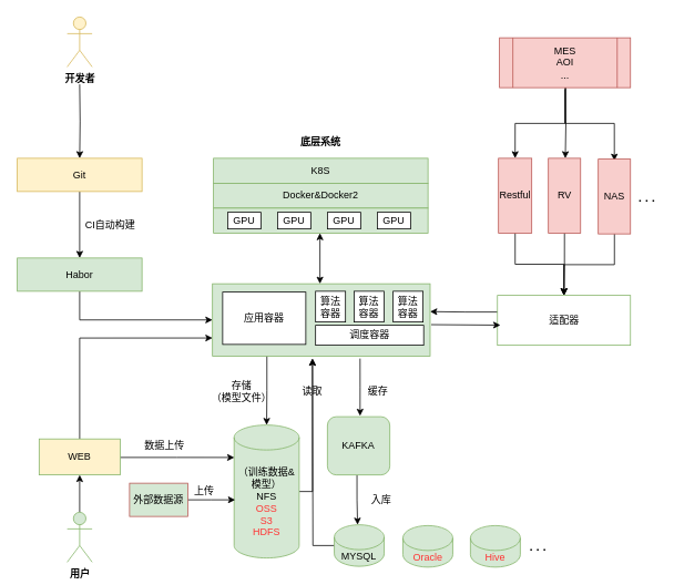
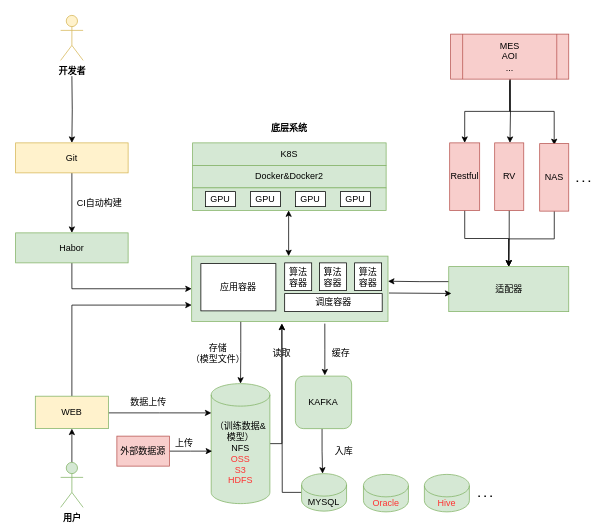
- <mxCell id="27" value="适配器" style="rounded=0;whiteSpace=wrap;html=1;fillColor=#ffffff;strokeColor=#82b366;" parent="1" vertex="1"><mxGeometry x="597.5" y="355" width="160" height="60" as="geometry" /></mxCell>
+ <mxCell id="27" value="适配器" style="rounded=0;whiteSpace=wrap;html=1;fillColor=#d5e8d4;strokeColor=#82b366;" parent="1" vertex="1"><mxGeometry x="597.5" y="355" width="160" height="60" as="geometry" /></mxCell>
- <mxCell id="48" value="外部数据源" style="rounded=0;whiteSpace=wrap;html=1;fillColor=#d5e8d4;strokeColor=#b85450;" parent="1" vertex="1"><mxGeometry x="155" y="581" width="70" height="40" as="geometry" /></mxCell>
+ <mxCell id="48" value="外部数据源" style="rounded=0;whiteSpace=wrap;html=1;fillColor=#f8cecc;strokeColor=#b85450;" parent="1" vertex="1"><mxGeometry x="155" y="581" width="70" height="40" as="geometry" /></mxCell>
